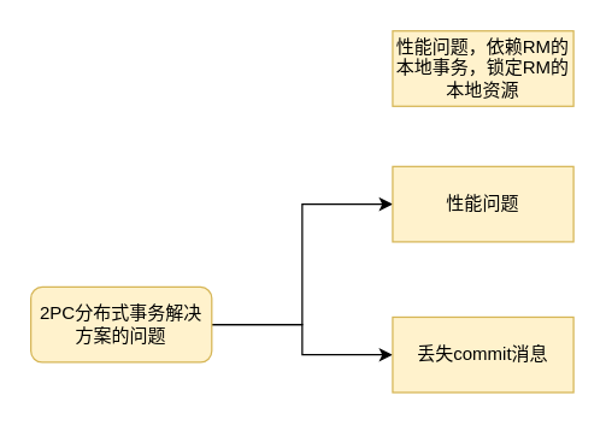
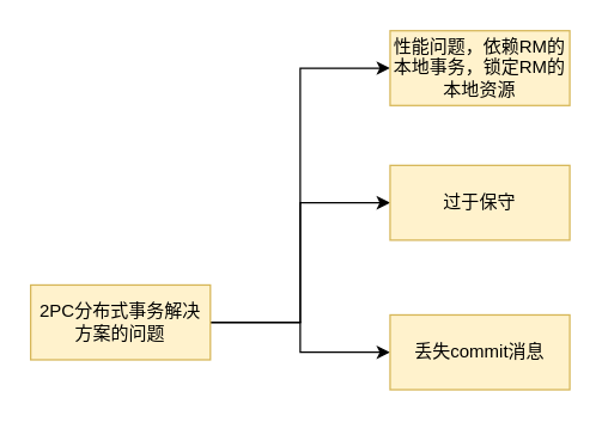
+ <mxCell id="2" style="edgeStyle=orthogonalEdgeStyle;rounded=0;orthogonalLoop=1;jettySize=auto;html=1;exitX=1;exitY=0.5;exitDx=0;exitDy=0;entryX=0;entryY=0.5;entryDx=0;entryDy=0;" edge="1" parent="1" source="5" target="6"><mxGeometry relative="1" as="geometry" /></mxCell>
- <mxCell id="7" value="性能问题" style="rounded=0;whiteSpace=wrap;html=1;fillColor=#fff2cc;strokeColor=#d6b656;" vertex="1" parent="1"><mxGeometry x="260" y="110" width="120" height="50" as="geometry" /></mxCell>
+ <mxCell id="7" value="过于保守" style="rounded=0;whiteSpace=wrap;html=1;fillColor=#fff2cc;strokeColor=#d6b656;" vertex="1" parent="1"><mxGeometry x="260" y="110" width="120" height="50" as="geometry" /></mxCell>
- <mxCell id="5" value="2PC分布式事务解决方案的问题" style="whiteSpace=wrap;html=1;fillColor=#fff2cc;strokeColor=#d6b656;rounded=1;" vertex="1" parent="1"><mxGeometry x="20" y="190" width="120" height="50" as="geometry" /></mxCell>
+ <mxCell id="5" value="2PC分布式事务解决方案的问题" style="rounded=0;whiteSpace=wrap;html=1;fillColor=#fff2cc;strokeColor=#d6b656;" vertex="1" parent="1"><mxGeometry x="20" y="190" width="120" height="50" as="geometry" /></mxCell>
